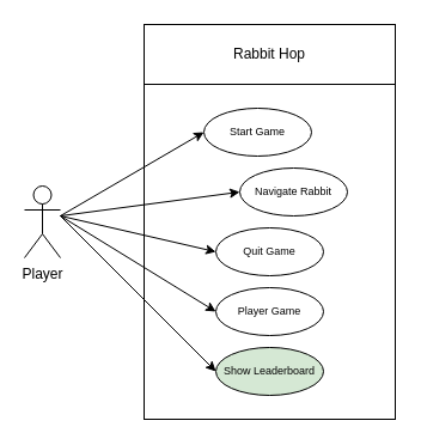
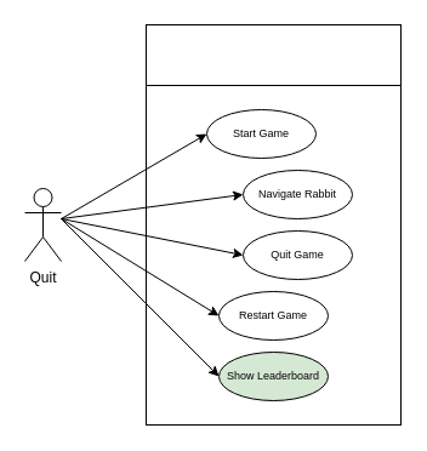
- <mxCell id="4" value="Rabbit Hop" style="text;html=1;align=center;verticalAlign=middle;whiteSpace=wrap;rounded=0;" vertex="1" parent="1"><mxGeometry x="185" y="30" width="80" height="30" as="geometry" /></mxCell>
- <mxCell id="13" value="Quit Game" style="ellipse;whiteSpace=wrap;html=1;fontSize=9;" vertex="1" parent="1"><mxGeometry x="180" y="190" width="90" height="40" as="geometry" /></mxCell>
+ <mxCell id="13" value="Quit Game" style="ellipse;whiteSpace=wrap;html=1;fontSize=9;" vertex="1" parent="1"><mxGeometry x="200" y="190" width="90" height="40" as="geometry" /></mxCell>
- <mxCell id="10" value="Player" style="shape=umlActor;verticalLabelPosition=bottom;verticalAlign=top;html=1;outlineConnect=0;" vertex="1" parent="1"><mxGeometry x="20" y="155" width="30" height="60" as="geometry" /></mxCell>
+ <mxCell id="10" value="Quit" style="shape=umlActor;verticalLabelPosition=bottom;verticalAlign=top;html=1;outlineConnect=0;" vertex="1" parent="1"><mxGeometry x="20" y="155" width="30" height="60" as="geometry" /></mxCell>
- <mxCell id="15" value="Player Game" style="ellipse;whiteSpace=wrap;html=1;fontSize=9;" vertex="1" parent="1"><mxGeometry x="180" y="240" width="90" height="40" as="geometry" /></mxCell>
+ <mxCell id="15" value="Restart Game" style="ellipse;whiteSpace=wrap;html=1;fontSize=9;" vertex="1" parent="1"><mxGeometry x="180" y="240" width="90" height="40" as="geometry" /></mxCell>
